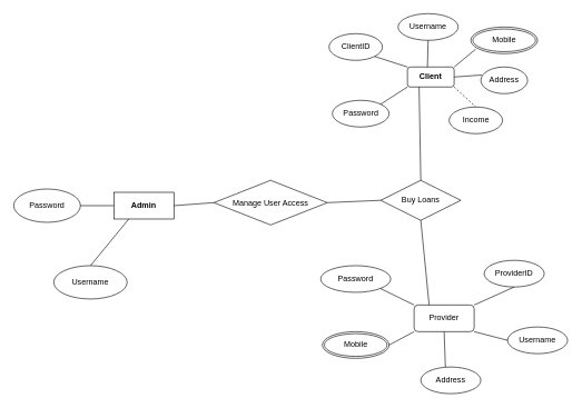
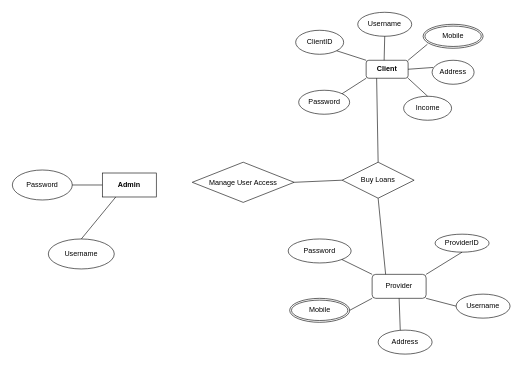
- <mxCell id="23" value="" style="endArrow=none;html=1;rounded=0;entryX=0.5;entryY=0;entryDx=0;entryDy=0;exitX=1;exitY=1;exitDx=0;exitDy=0;dashed=1;" parent="1" source="3" target="12" edge="1"><mxGeometry relative="1" as="geometry"><mxPoint x="640" y="140" as="sourcePoint" /><mxPoint x="760" y="100" as="targetPoint" /></mxGeometry></mxCell>
+ <mxCell id="23" value="" style="endArrow=none;html=1;rounded=0;entryX=0.5;entryY=0;entryDx=0;entryDy=0;exitX=1;exitY=1;exitDx=0;exitDy=0;" parent="1" source="3" target="12" edge="1"><mxGeometry relative="1" as="geometry"><mxPoint x="640" y="140" as="sourcePoint" /><mxPoint x="760" y="100" as="targetPoint" /></mxGeometry></mxCell>
- <mxCell id="36" value="" style="endArrow=none;html=1;rounded=0;exitX=1;exitY=0.5;exitDx=0;exitDy=0;entryX=0;entryY=0.5;entryDx=0;entryDy=0;" parent="1" source="2" target="34" edge="1"><mxGeometry relative="1" as="geometry"><mxPoint x="200" y="250" as="sourcePoint" /><mxPoint x="360" y="250" as="targetPoint" /></mxGeometry></mxCell>
- <mxCell id="13" value="ProviderID" style="ellipse;whiteSpace=wrap;html=1;" parent="1" vertex="1"><mxGeometry x="725" y="390" width="90" height="40" as="geometry" /></mxCell>
+ <mxCell id="13" value="ProviderID" style="ellipse;whiteSpace=wrap;html=1;" parent="1" vertex="1"><mxGeometry x="725" y="390" width="90" height="30" as="geometry" /></mxCell>
